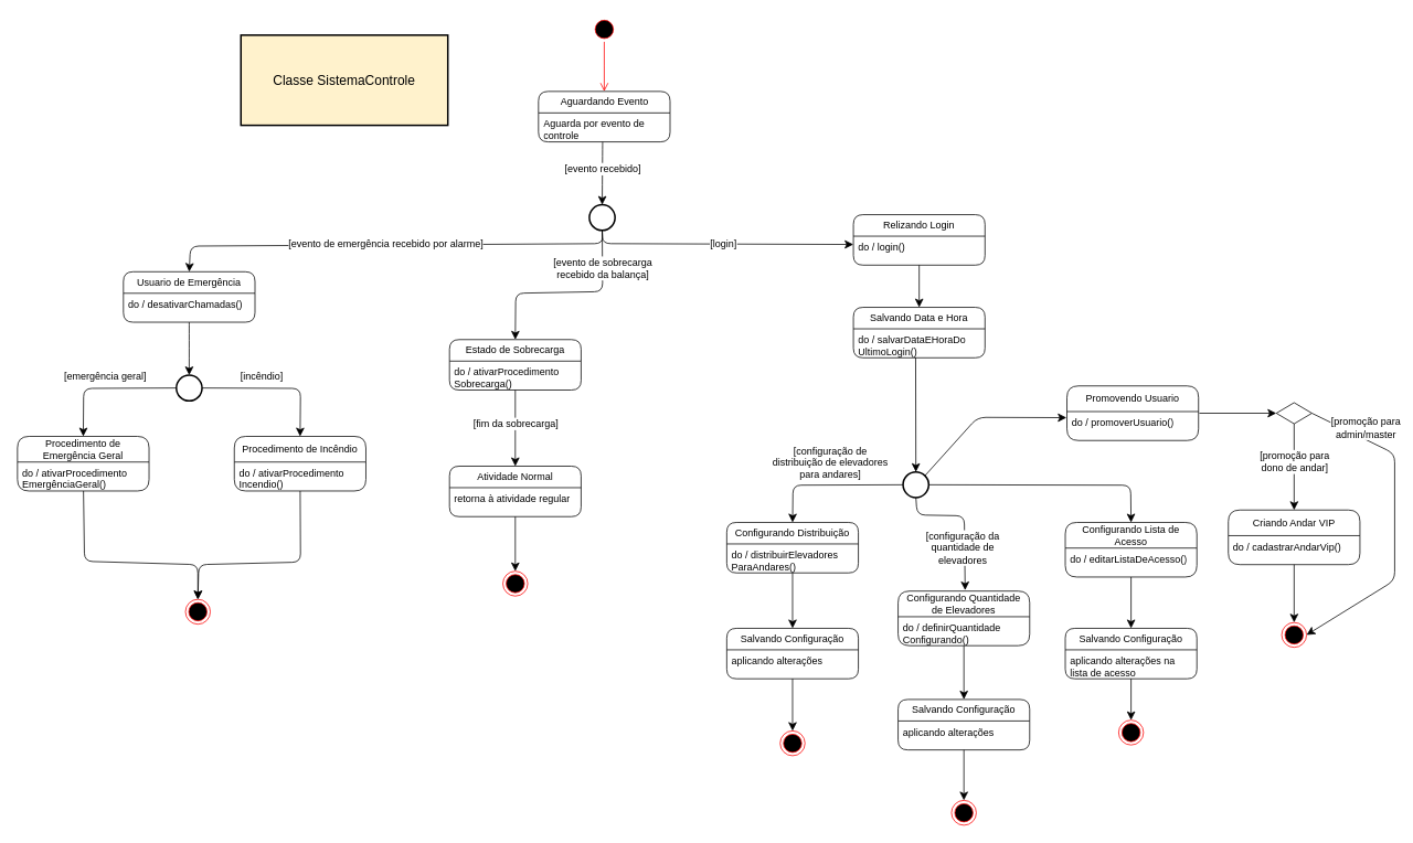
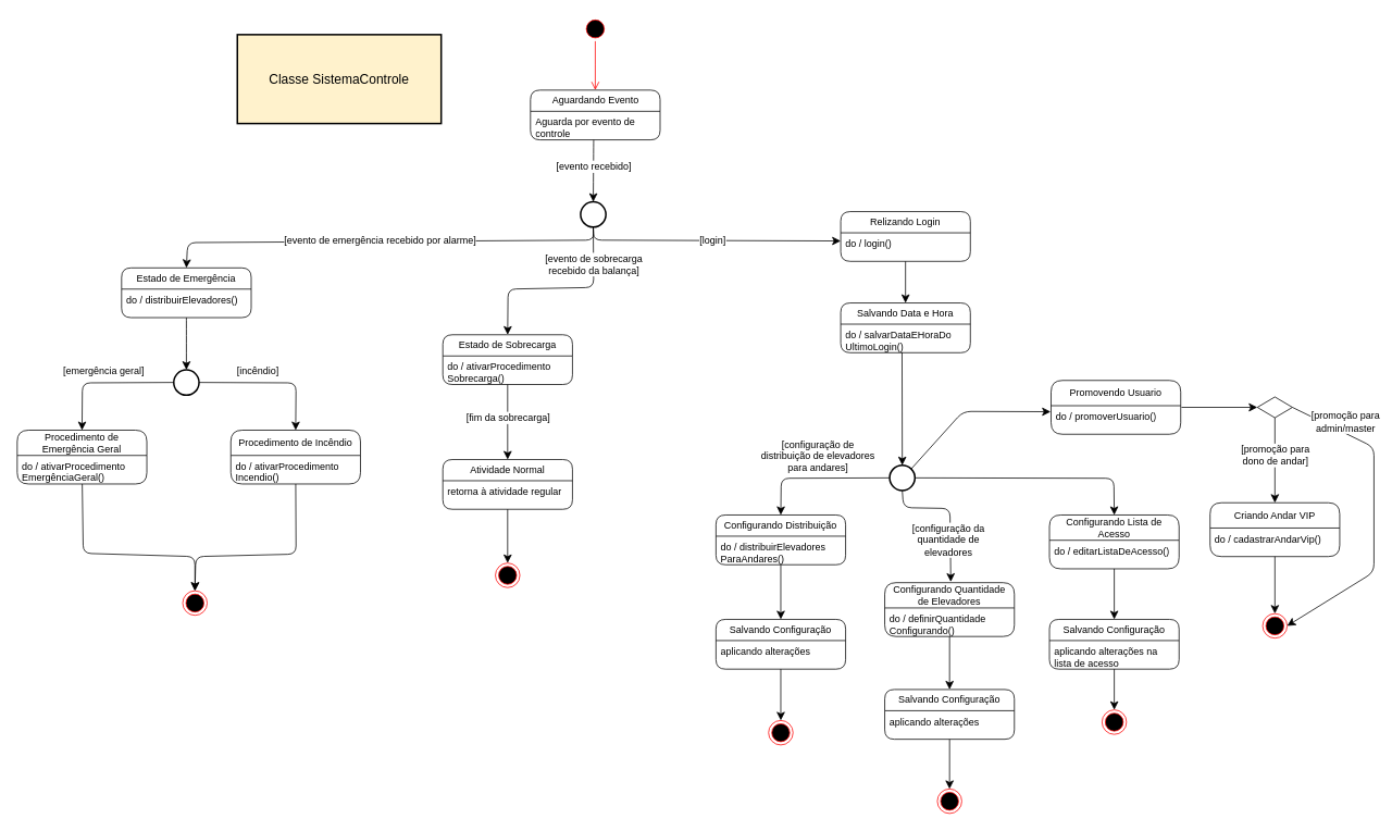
- <mxCell id="16" value="Usuario de Emergência" style="swimlane;fontStyle=0;childLayout=stackLayout;horizontal=1;startSize=26;fillColor=none;horizontalStack=0;resizeParent=1;resizeParentMax=0;resizeLast=0;collapsible=1;marginBottom=0;whiteSpace=wrap;html=1;rounded=1;" vertex="1" parent="1"><mxGeometry x="148" y="328" width="159" height="61" as="geometry" /></mxCell>
+ <mxCell id="16" value="Estado de Emergência" style="swimlane;fontStyle=0;childLayout=stackLayout;horizontal=1;startSize=26;fillColor=none;horizontalStack=0;resizeParent=1;resizeParentMax=0;resizeLast=0;collapsible=1;marginBottom=0;whiteSpace=wrap;html=1;rounded=1;" vertex="1" parent="1"><mxGeometry x="148" y="328" width="159" height="61" as="geometry" /></mxCell>
- <mxCell id="17" value="do / desativarChamadas()" style="text;strokeColor=none;fillColor=none;align=left;verticalAlign=top;spacingLeft=4;spacingRight=4;overflow=hidden;rotatable=0;points=[[0,0.5],[1,0.5]];portConstraint=eastwest;whiteSpace=wrap;html=1;" vertex="1" parent="16"><mxGeometry y="26" width="159" height="35" as="geometry" /></mxCell>
+ <mxCell id="17" value="do / distribuirElevadores()" style="text;strokeColor=none;fillColor=none;align=left;verticalAlign=top;spacingLeft=4;spacingRight=4;overflow=hidden;rotatable=0;points=[[0,0.5],[1,0.5]];portConstraint=eastwest;whiteSpace=wrap;html=1;" vertex="1" parent="16"><mxGeometry y="26" width="159" height="35" as="geometry" /></mxCell>
